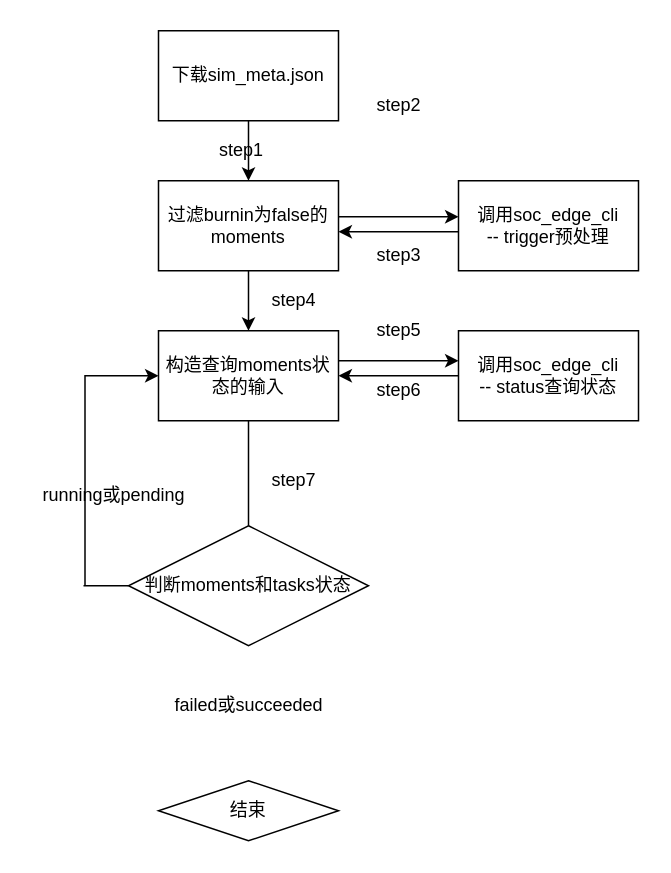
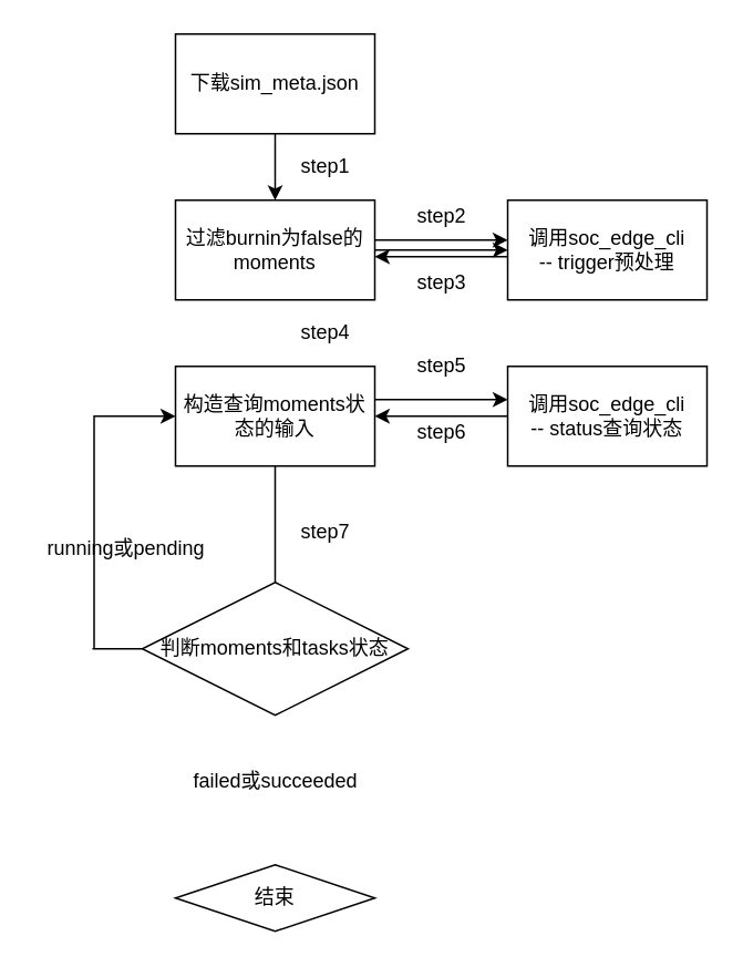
- <mxCell id="13" value="step2" style="text;html=1;resizable=0;autosize=1;align=center;verticalAlign=middle;points=[];fillColor=none;strokeColor=none;rounded=0;" vertex="1" parent="1"><mxGeometry x="245" y="60" width="40" height="20" as="geometry" /></mxCell>
+ <mxCell id="13" value="step2" style="text;html=1;resizable=0;autosize=1;align=center;verticalAlign=middle;points=[];fillColor=none;strokeColor=none;rounded=0;" vertex="1" parent="1"><mxGeometry x="245" y="120" width="40" height="20" as="geometry" /></mxCell>
- <mxCell id="12" value="step1" style="text;html=1;resizable=0;autosize=1;align=center;verticalAlign=middle;points=[];fillColor=none;strokeColor=none;rounded=0;" vertex="1" parent="1"><mxGeometry x="140" y="90" width="40" height="20" as="geometry" /></mxCell>
+ <mxCell id="12" value="step1" style="text;html=1;resizable=0;autosize=1;align=center;verticalAlign=middle;points=[];fillColor=none;strokeColor=none;rounded=0;" vertex="1" parent="1"><mxGeometry x="175" y="90" width="40" height="20" as="geometry" /></mxCell>
- <mxCell id="5" value="" style="edgeStyle=orthogonalEdgeStyle;rounded=0;orthogonalLoop=1;jettySize=auto;html=1;" edge="1" parent="1" source="6" target="11"><mxGeometry relative="1" as="geometry" /></mxCell>
+ <mxCell id="5" value="" style="edgeStyle=orthogonalEdgeStyle;rounded=0;orthogonalLoop=1;jettySize=auto;html=1;" edge="1" parent="1" source="6" target="8"><mxGeometry relative="1" as="geometry" /></mxCell>
